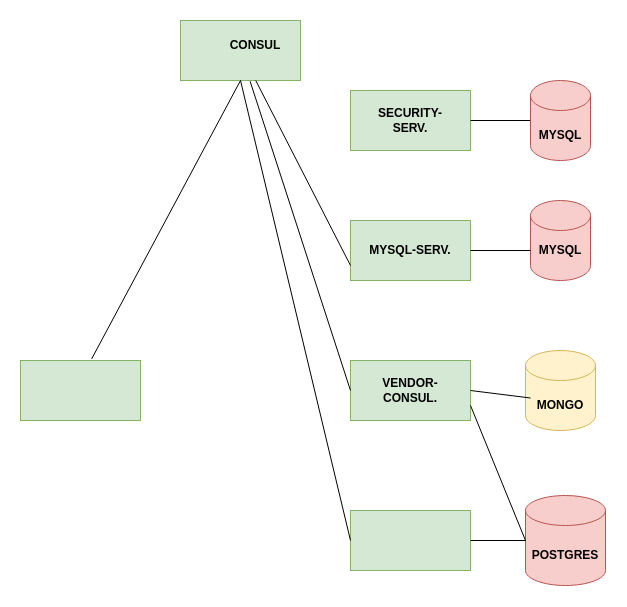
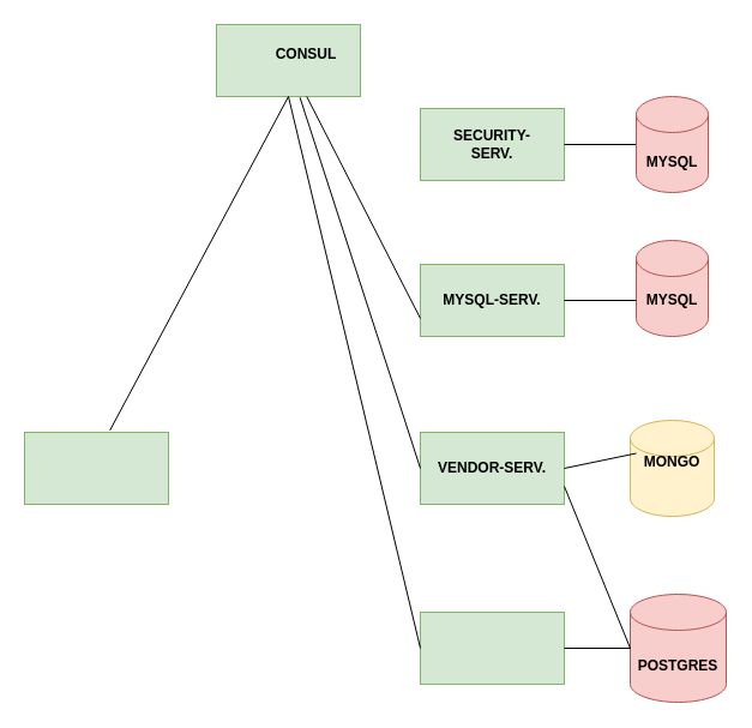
- <mxCell id="7" value="&lt;b&gt;VENDOR-CONSUL.&lt;/b&gt;" style="text;html=1;strokeColor=none;fillColor=none;align=center;verticalAlign=middle;whiteSpace=wrap;rounded=0;" vertex="1" parent="1"><mxGeometry x="355" y="375" width="110" height="30" as="geometry" /></mxCell>
+ <mxCell id="7" value="&lt;b&gt;VENDOR-SERV.&lt;/b&gt;" style="text;html=1;strokeColor=none;fillColor=none;align=center;verticalAlign=middle;whiteSpace=wrap;rounded=0;" vertex="1" parent="1"><mxGeometry x="355" y="375" width="110" height="30" as="geometry" /></mxCell>
- <mxCell id="13" value="&lt;b&gt;MONGO&lt;/b&gt;" style="text;html=1;strokeColor=none;fillColor=none;align=center;verticalAlign=middle;whiteSpace=wrap;rounded=0;" vertex="1" parent="1"><mxGeometry x="530" y="390" width="60" height="30" as="geometry" /></mxCell>
+ <mxCell id="13" value="&lt;b&gt;MONGO&lt;/b&gt;" style="text;html=1;strokeColor=none;fillColor=none;align=center;verticalAlign=middle;whiteSpace=wrap;rounded=0;" vertex="1" parent="1"><mxGeometry x="530" y="370" width="60" height="30" as="geometry" /></mxCell>
